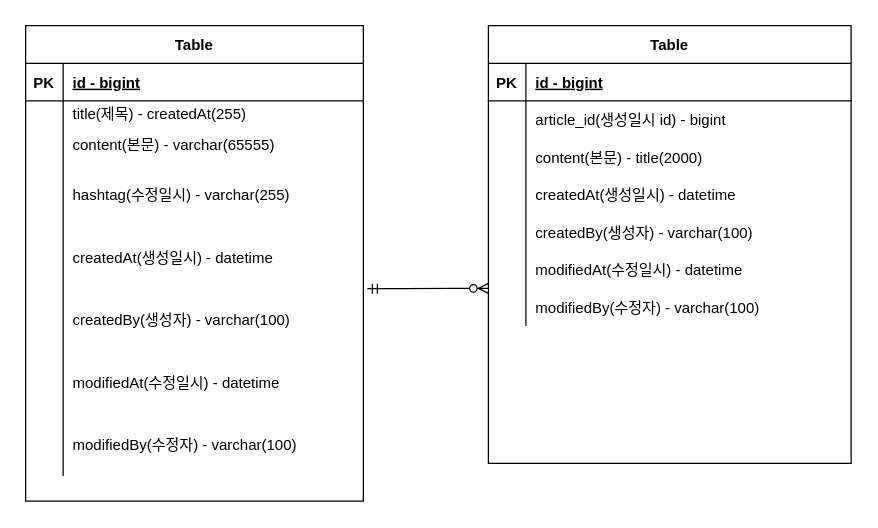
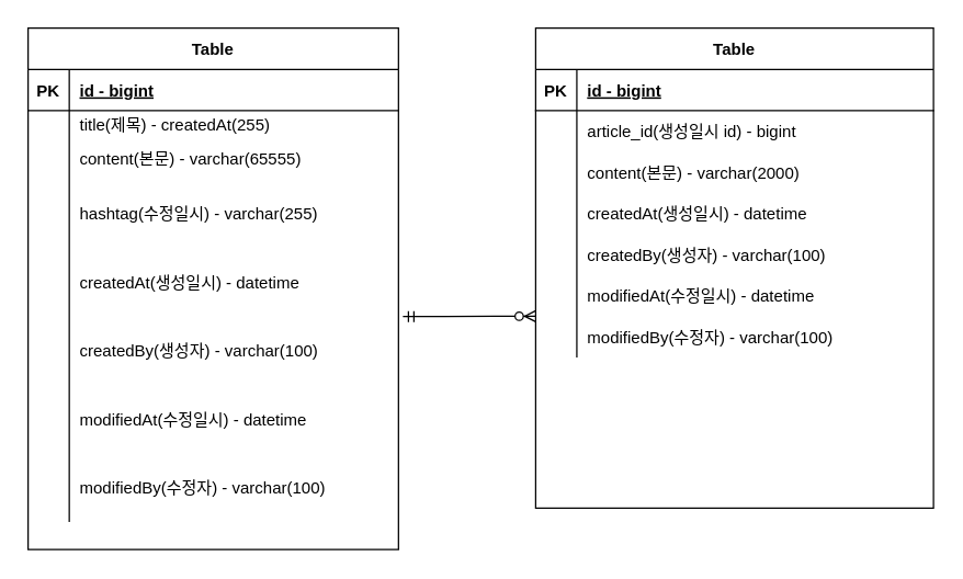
- <mxCell id="11" value="content(본문) - title(2000)" style="shape=partialRectangle;connectable=0;fillColor=none;top=0;left=0;bottom=0;right=0;align=left;spacingLeft=6;overflow=hidden;" vertex="1" parent="9"><mxGeometry x="30" width="260" height="30" as="geometry"><mxRectangle width="260" height="30" as="alternateBounds" /></mxGeometry></mxCell>
+ <mxCell id="11" value="content(본문) - varchar(2000)" style="shape=partialRectangle;connectable=0;fillColor=none;top=0;left=0;bottom=0;right=0;align=left;spacingLeft=6;overflow=hidden;" vertex="1" parent="9"><mxGeometry x="30" width="260" height="30" as="geometry"><mxRectangle width="260" height="30" as="alternateBounds" /></mxGeometry></mxCell>
